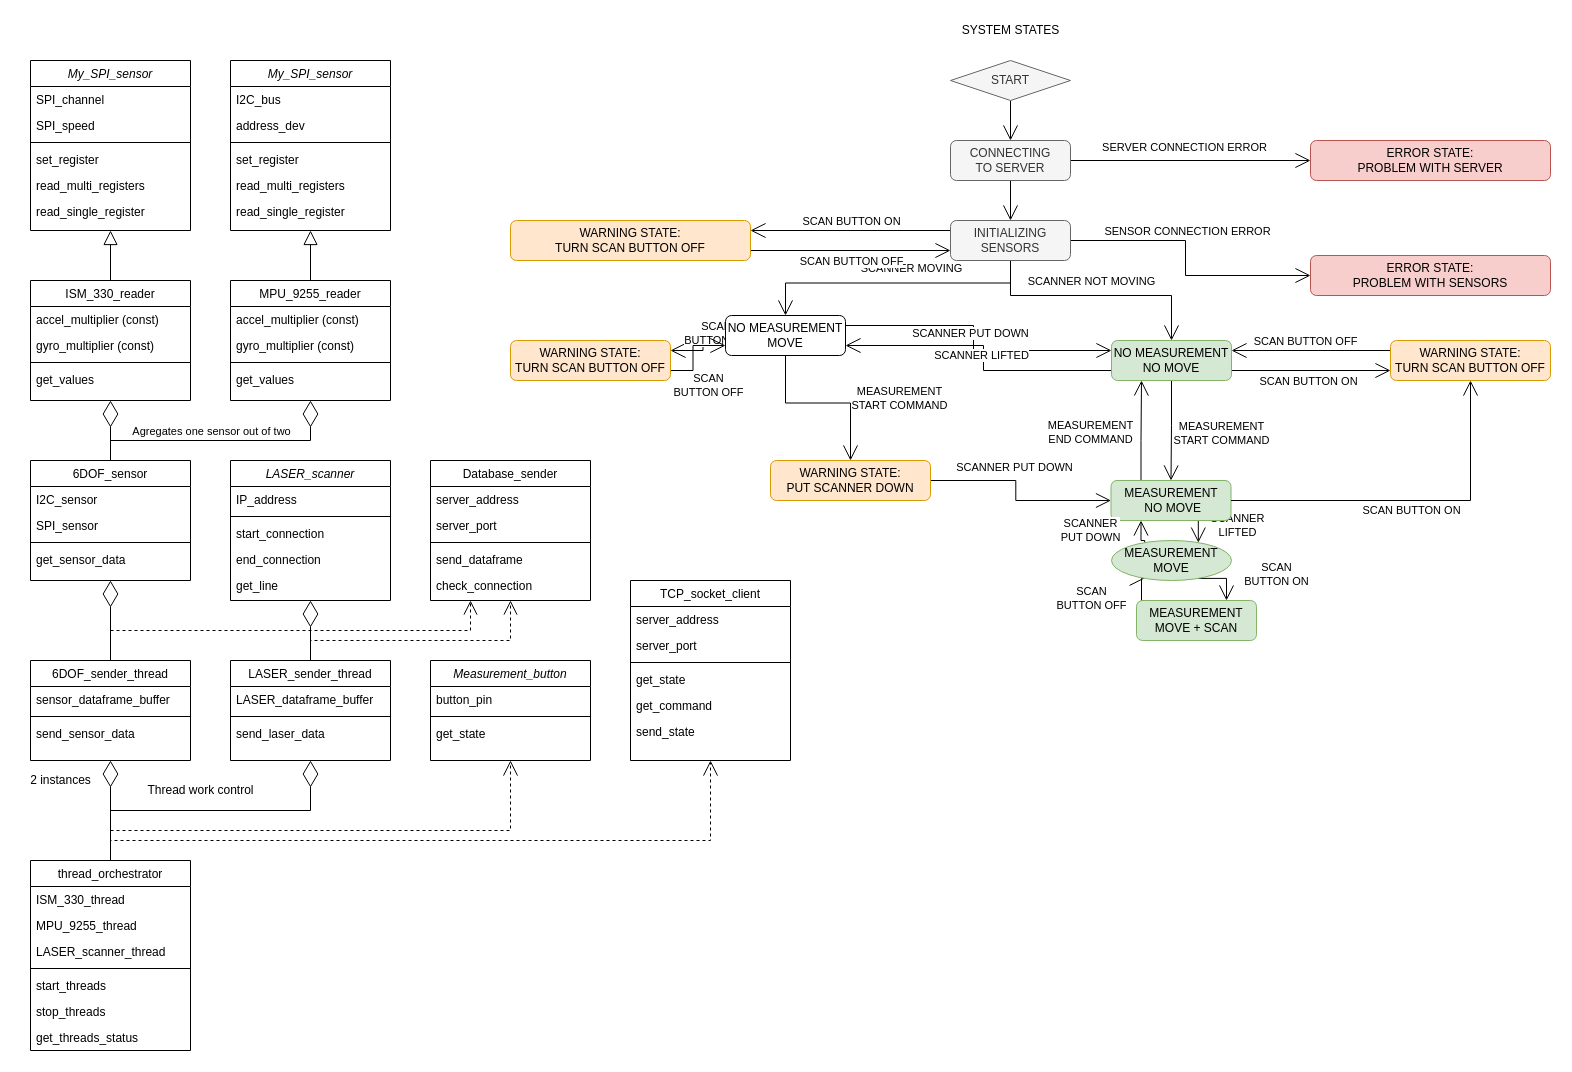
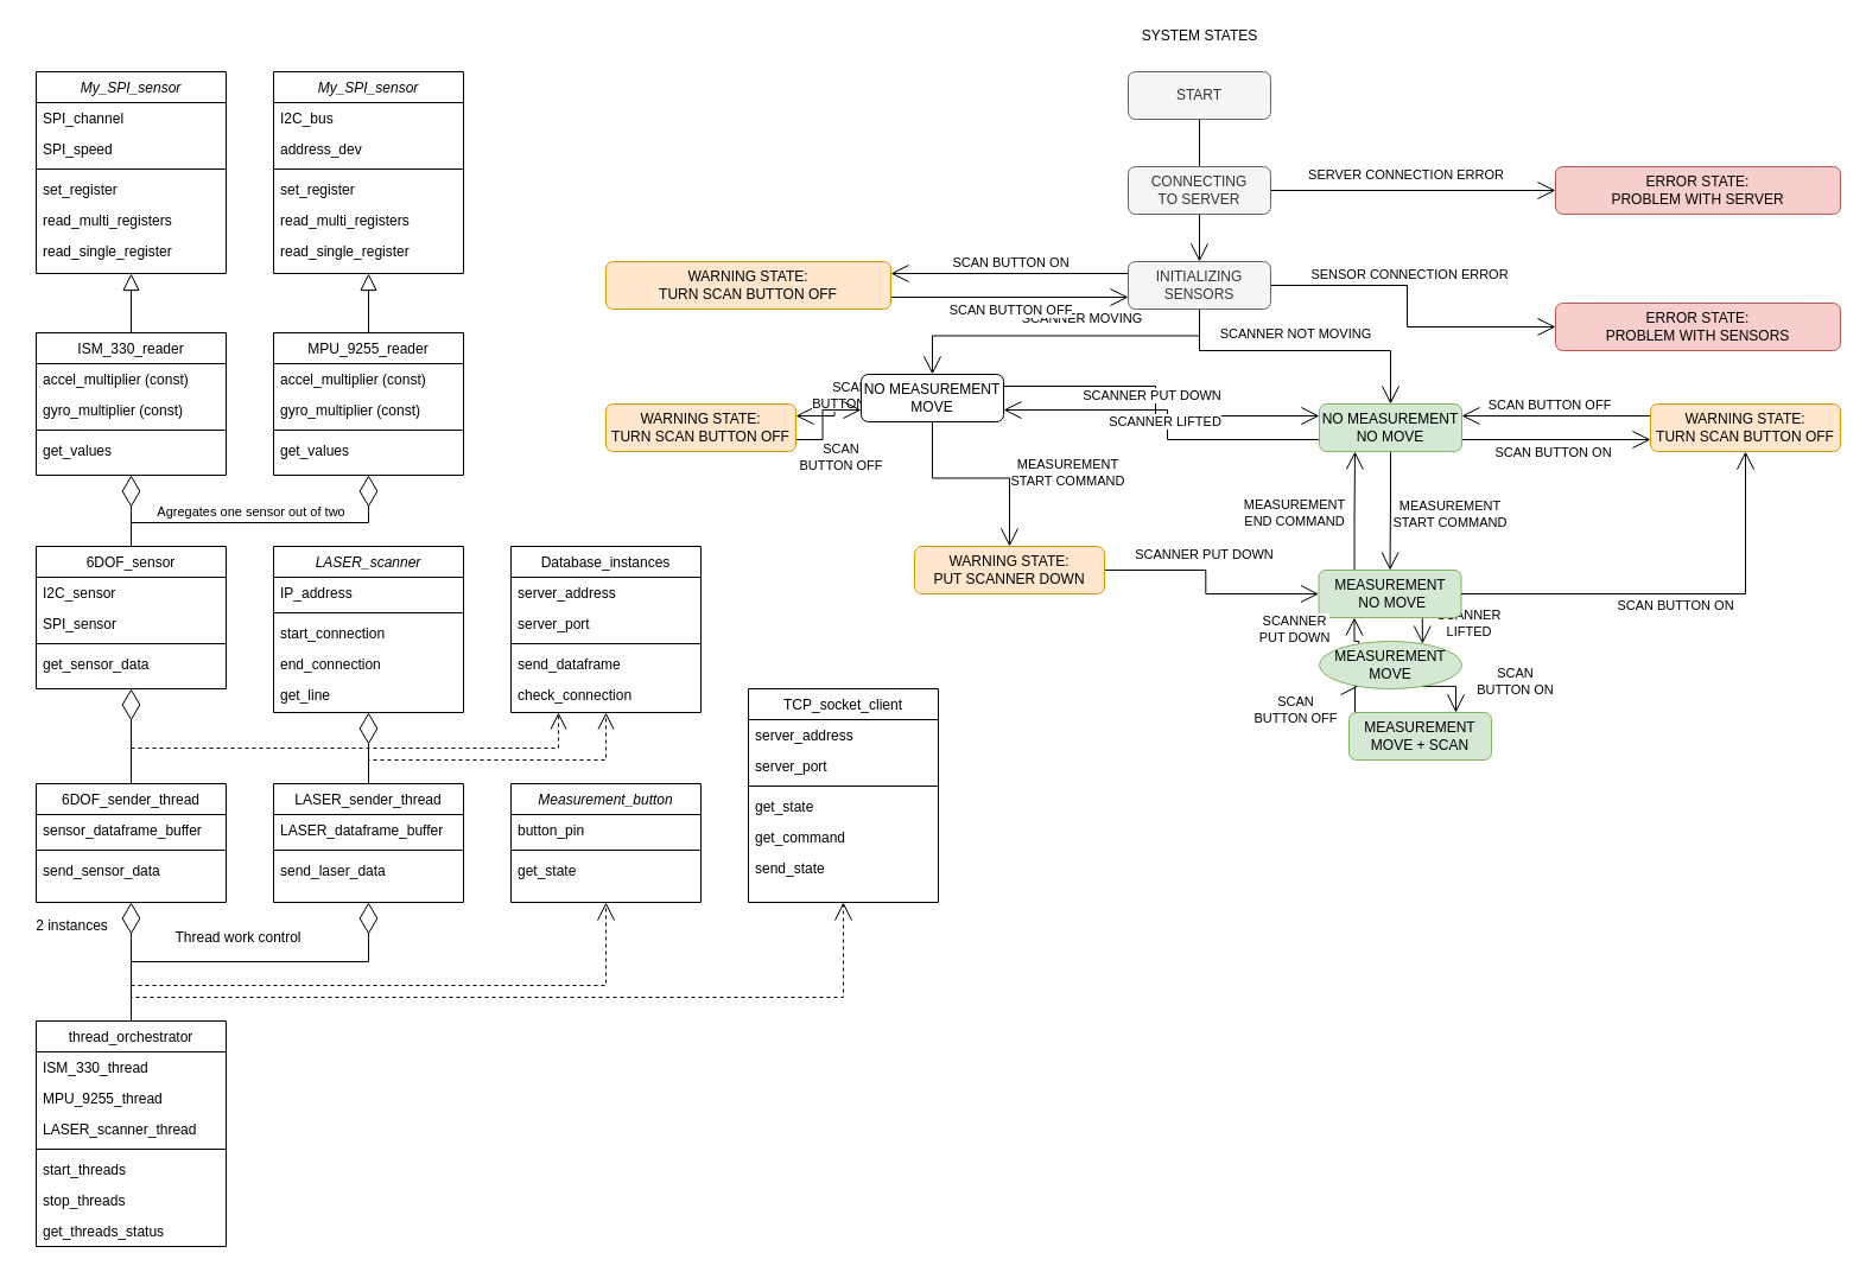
- <mxCell id="74" value="START" style="rhombus;whiteSpace=wrap;html=1;strokeColor=#666666;fillColor=#f5f5f5;fontColor=#333333;" parent="1" vertex="1"><mxGeometry x="950" y="60" width="120" height="40" as="geometry" /></mxCell>
+ <mxCell id="74" value="START" style="rounded=1;whiteSpace=wrap;html=1;strokeColor=#666666;fillColor=#f5f5f5;fontColor=#333333;" parent="1" vertex="1"><mxGeometry x="950" y="60" width="120" height="40" as="geometry" /></mxCell>
- <mxCell id="73" style="edgeStyle=orthogonalEdgeStyle;rounded=0;jumpSize=6;orthogonalLoop=1;jettySize=auto;html=1;exitX=0.5;exitY=1;exitDx=0;exitDy=0;entryX=0.5;entryY=0;entryDx=0;entryDy=0;endArrow=open;endFill=0;endSize=13;strokeColor=#000000;" parent="1" source="74" target="119" edge="1"><mxGeometry relative="1" as="geometry" /></mxCell>
+ <mxCell id="73" style="edgeStyle=orthogonalEdgeStyle;rounded=0;jumpSize=6;orthogonalLoop=1;jettySize=auto;html=1;exitX=0.5;exitY=1;exitDx=0;exitDy=0;entryX=0.5;entryY=0;entryDx=0;entryDy=0;endArrow=none;endFill=0;endSize=13;strokeColor=#000000;" parent="1" source="74" target="119" edge="1"><mxGeometry relative="1" as="geometry" /></mxCell>
- <mxCell id="136" value="Database_sender" style="swimlane;fontStyle=0;align=center;verticalAlign=top;childLayout=stackLayout;horizontal=1;startSize=26;horizontalStack=0;resizeParent=1;resizeLast=0;collapsible=1;marginBottom=0;rounded=0;shadow=0;strokeWidth=1;" parent="1" vertex="1"><mxGeometry x="430" y="460" width="160" height="140" as="geometry"><mxRectangle x="130" y="380" width="160" height="26" as="alternateBounds" /></mxGeometry></mxCell>
+ <mxCell id="136" value="Database_instances" style="swimlane;fontStyle=0;align=center;verticalAlign=top;childLayout=stackLayout;horizontal=1;startSize=26;horizontalStack=0;resizeParent=1;resizeLast=0;collapsible=1;marginBottom=0;rounded=0;shadow=0;strokeWidth=1;" parent="1" vertex="1"><mxGeometry x="430" y="460" width="160" height="140" as="geometry"><mxRectangle x="130" y="380" width="160" height="26" as="alternateBounds" /></mxGeometry></mxCell>
